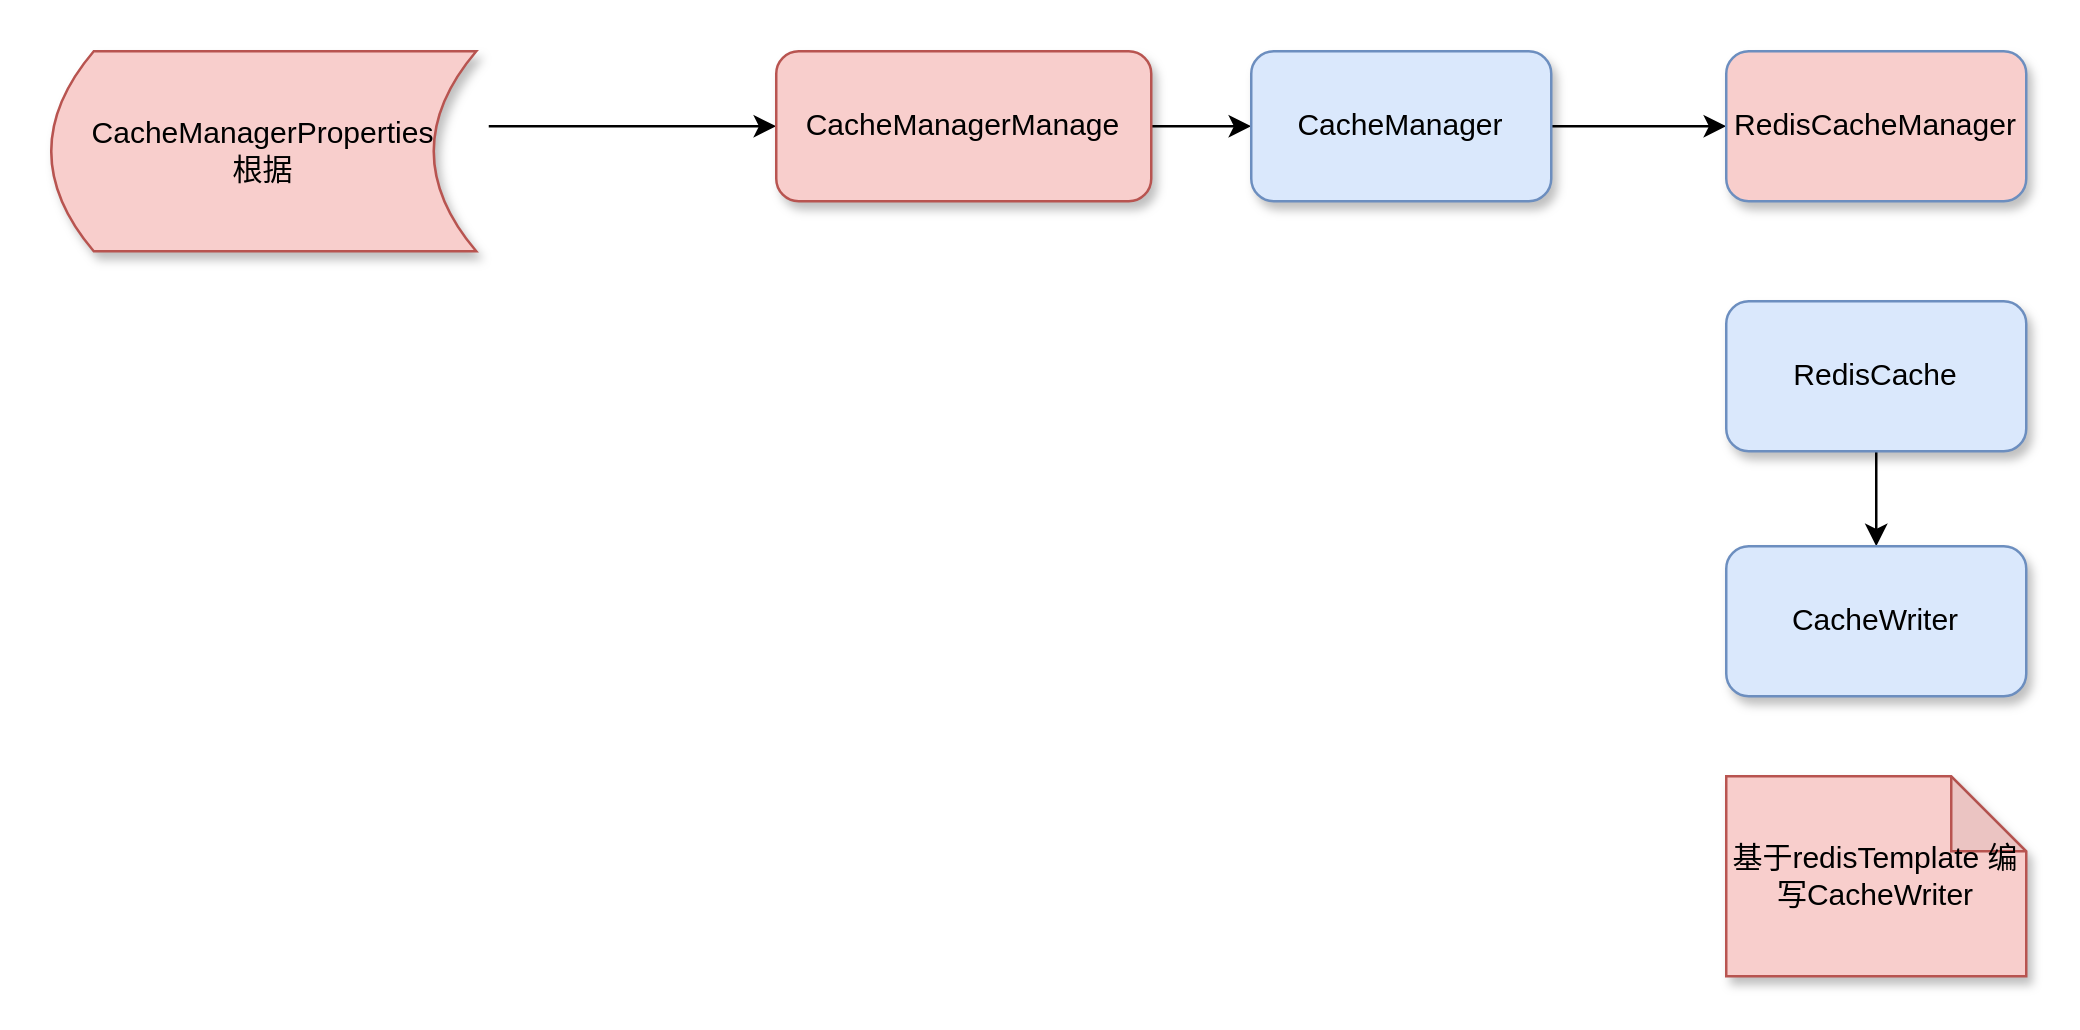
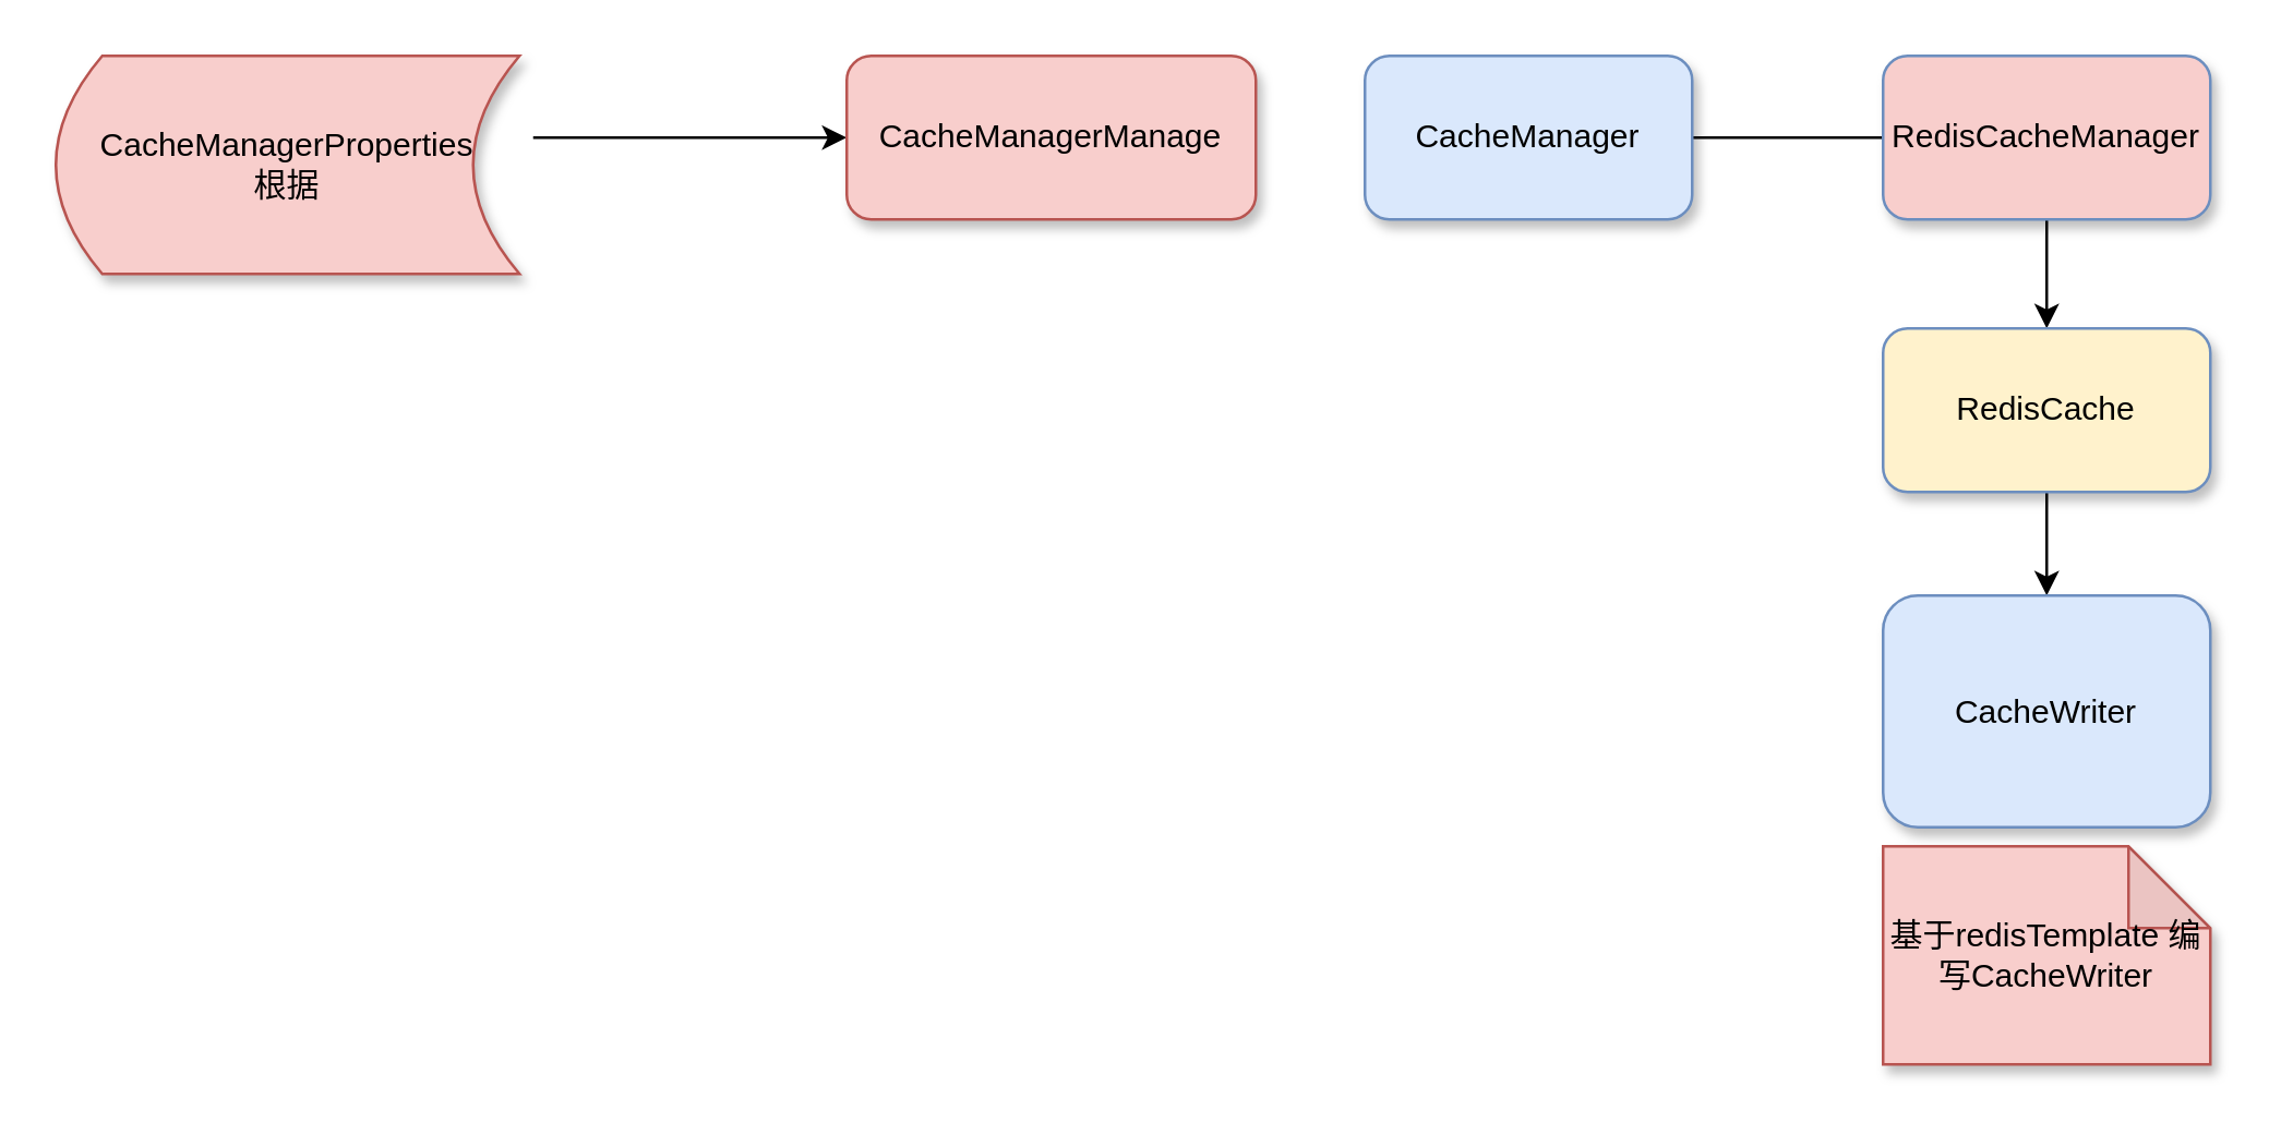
- <mxCell id="2" value="" style="edgeStyle=orthogonalEdgeStyle;rounded=0;orthogonalLoop=1;jettySize=auto;html=1;" edge="1" parent="1" source="4" target="6"><mxGeometry relative="1" as="geometry" /></mxCell>
- <mxCell id="5" value="" style="edgeStyle=orthogonalEdgeStyle;rounded=0;orthogonalLoop=1;jettySize=auto;html=1;" edge="1" parent="1" source="6" target="8"><mxGeometry relative="1" as="geometry" /></mxCell>
+ <mxCell id="5" value="" style="edgeStyle=orthogonalEdgeStyle;rounded=0;orthogonalLoop=1;jettySize=auto;html=1;endArrow=none;" edge="1" parent="1" source="6" target="8"><mxGeometry relative="1" as="geometry" /></mxCell>
+ <mxCell id="7" value="" style="edgeStyle=orthogonalEdgeStyle;rounded=0;orthogonalLoop=1;jettySize=auto;html=1;" edge="1" parent="1" source="8" target="10"><mxGeometry relative="1" as="geometry" /></mxCell>
- <mxCell id="10" value="RedisCache" style="whiteSpace=wrap;html=1;rounded=1;shadow=1;strokeColor=#6c8ebf;fillColor=#dae8fc;" vertex="1" parent="1"><mxGeometry x="690" y="120" width="120" height="60" as="geometry" /></mxCell>
+ <mxCell id="10" value="RedisCache" style="whiteSpace=wrap;html=1;rounded=1;shadow=1;strokeColor=#6c8ebf;fillColor=#fff2cc;" vertex="1" parent="1"><mxGeometry x="690" y="120" width="120" height="60" as="geometry" /></mxCell>
- <mxCell id="11" value="CacheWriter" style="whiteSpace=wrap;html=1;rounded=1;shadow=1;strokeColor=#6c8ebf;fillColor=#dae8fc;" vertex="1" parent="1"><mxGeometry x="690" y="218" width="120" height="60" as="geometry" /></mxCell>
+ <mxCell id="11" value="CacheWriter" style="whiteSpace=wrap;html=1;rounded=1;shadow=1;strokeColor=#6c8ebf;fillColor=#dae8fc;" vertex="1" parent="1"><mxGeometry x="690" y="218" width="120" height="85" as="geometry" /></mxCell>
